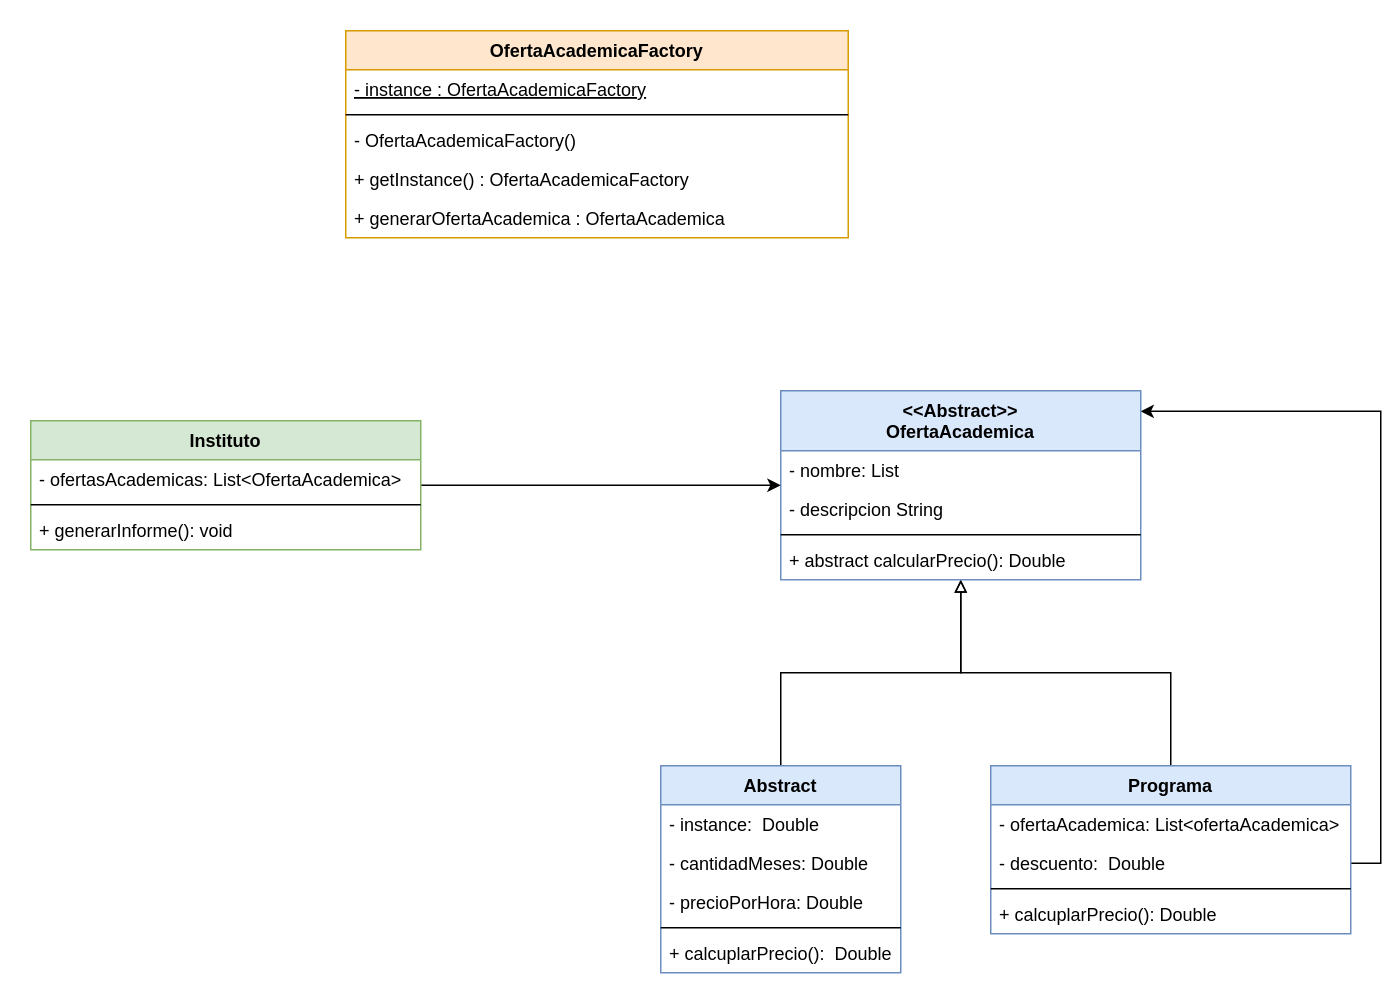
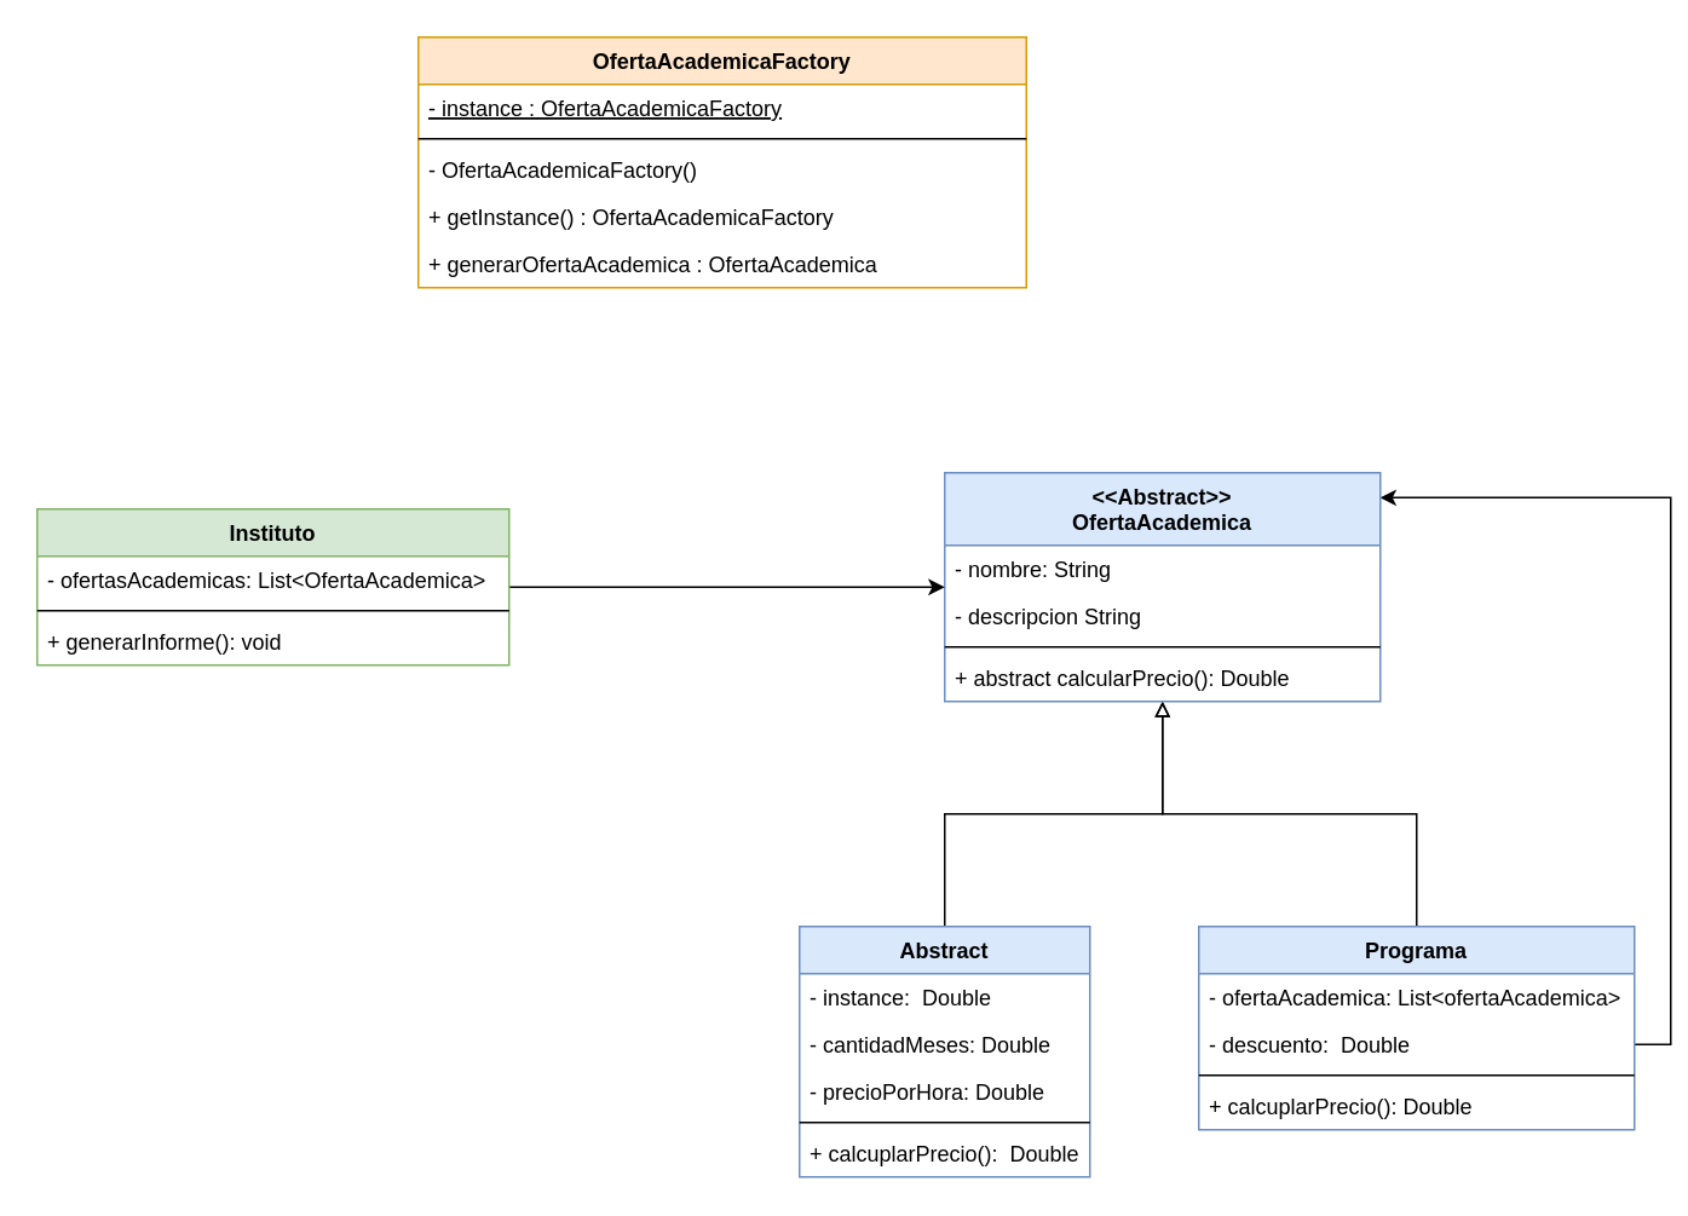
- <mxCell id="17" value="- nombre: List" style="text;strokeColor=none;fillColor=none;align=left;verticalAlign=top;spacingLeft=4;spacingRight=4;overflow=hidden;rotatable=0;points=[[0,0.5],[1,0.5]];portConstraint=eastwest;" parent="16" vertex="1"><mxGeometry y="40" width="240" height="26" as="geometry" /></mxCell>
+ <mxCell id="17" value="- nombre: String" style="text;strokeColor=none;fillColor=none;align=left;verticalAlign=top;spacingLeft=4;spacingRight=4;overflow=hidden;rotatable=0;points=[[0,0.5],[1,0.5]];portConstraint=eastwest;" parent="16" vertex="1"><mxGeometry y="40" width="240" height="26" as="geometry" /></mxCell>
